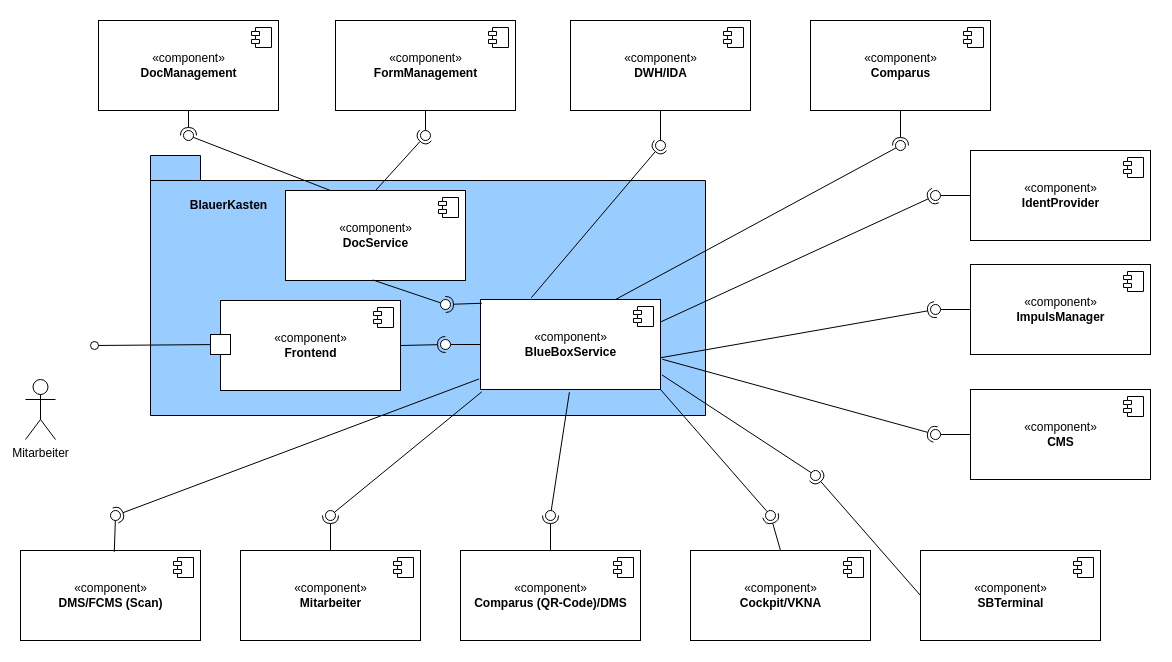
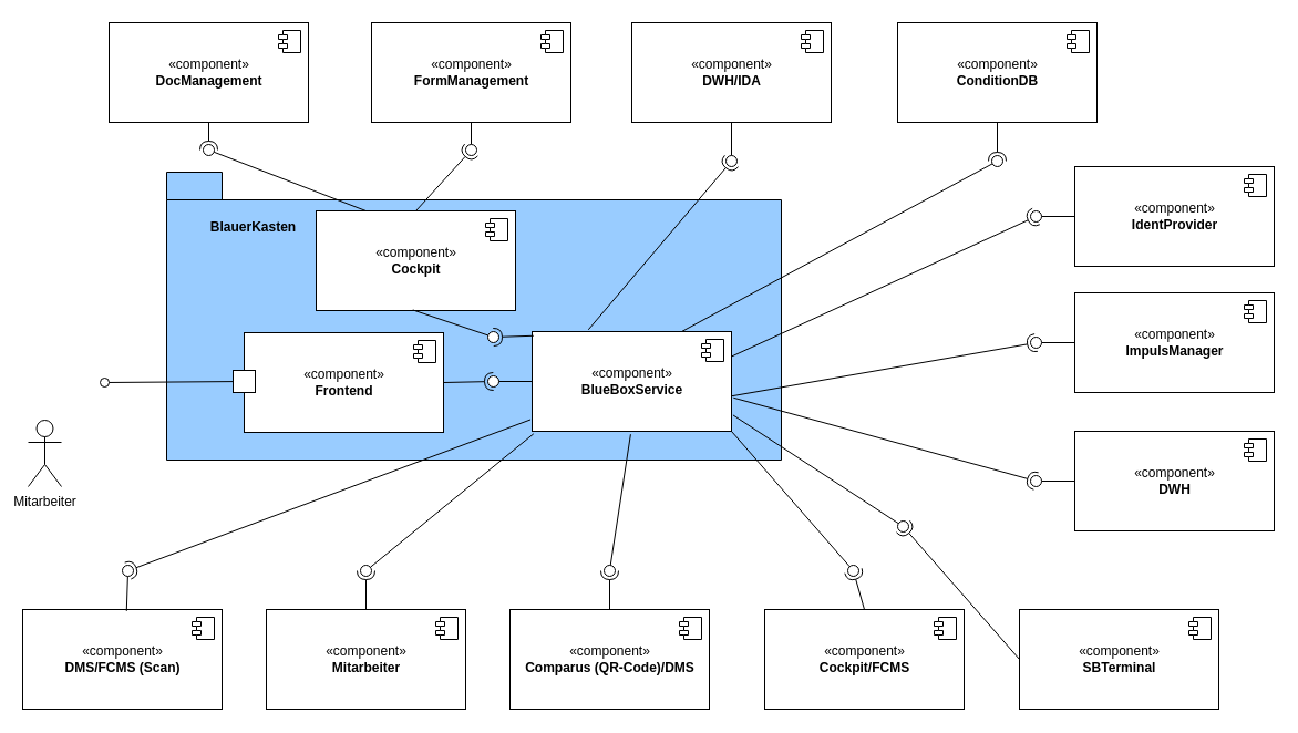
- <mxCell id="74" value="«component»&lt;br&gt;&lt;b&gt;Comparus&lt;br&gt;&lt;/b&gt;" style="html=1;dropTarget=0;" vertex="1" parent="1"><mxGeometry x="810" y="20" width="180" height="90" as="geometry" /></mxCell>
+ <mxCell id="74" value="«component»&lt;br&gt;&lt;b&gt;ConditionDB&lt;br&gt;&lt;/b&gt;" style="html=1;dropTarget=0;" vertex="1" parent="1"><mxGeometry x="810" y="20" width="180" height="90" as="geometry" /></mxCell>
- <mxCell id="59" value="«component»&lt;br&gt;&lt;b&gt;DocService&lt;/b&gt;" style="html=1;dropTarget=0;" parent="1" vertex="1"><mxGeometry x="285" y="190" width="180" height="90" as="geometry" /></mxCell>
+ <mxCell id="59" value="«component»&lt;br&gt;&lt;b&gt;Cockpit&lt;/b&gt;" style="html=1;dropTarget=0;" parent="1" vertex="1"><mxGeometry x="285" y="190" width="180" height="90" as="geometry" /></mxCell>
- <mxCell id="63" value="«component»&lt;br&gt;&lt;b&gt;CMS&lt;/b&gt;" style="html=1;dropTarget=0;" parent="1" vertex="1"><mxGeometry x="970" y="389" width="180" height="90" as="geometry" /></mxCell>
+ <mxCell id="63" value="«component»&lt;br&gt;&lt;b&gt;DWH&lt;/b&gt;" style="html=1;dropTarget=0;" parent="1" vertex="1"><mxGeometry x="970" y="389" width="180" height="90" as="geometry" /></mxCell>
- <mxCell id="16" value="«component»&lt;br&gt;&lt;b&gt;Cockpit/VKNA&lt;/b&gt;" style="html=1;dropTarget=0;" parent="1" vertex="1"><mxGeometry x="690" y="550" width="180" height="90" as="geometry" /></mxCell>
+ <mxCell id="16" value="«component»&lt;br&gt;&lt;b&gt;Cockpit/FCMS&lt;/b&gt;" style="html=1;dropTarget=0;" parent="1" vertex="1"><mxGeometry x="690" y="550" width="180" height="90" as="geometry" /></mxCell>
